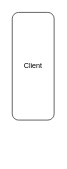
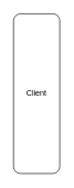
- <mxCell id="2" value="Client" style="rounded=1;whiteSpace=wrap;html=1;" vertex="1" parent="1"><mxGeometry x="20" y="20" width="70" height="180" as="geometry" /></mxCell>
+ <mxCell id="2" value="Client" style="rounded=1;whiteSpace=wrap;html=1;" vertex="1" parent="1"><mxGeometry x="20" y="20" width="70" height="240" as="geometry" /></mxCell>
